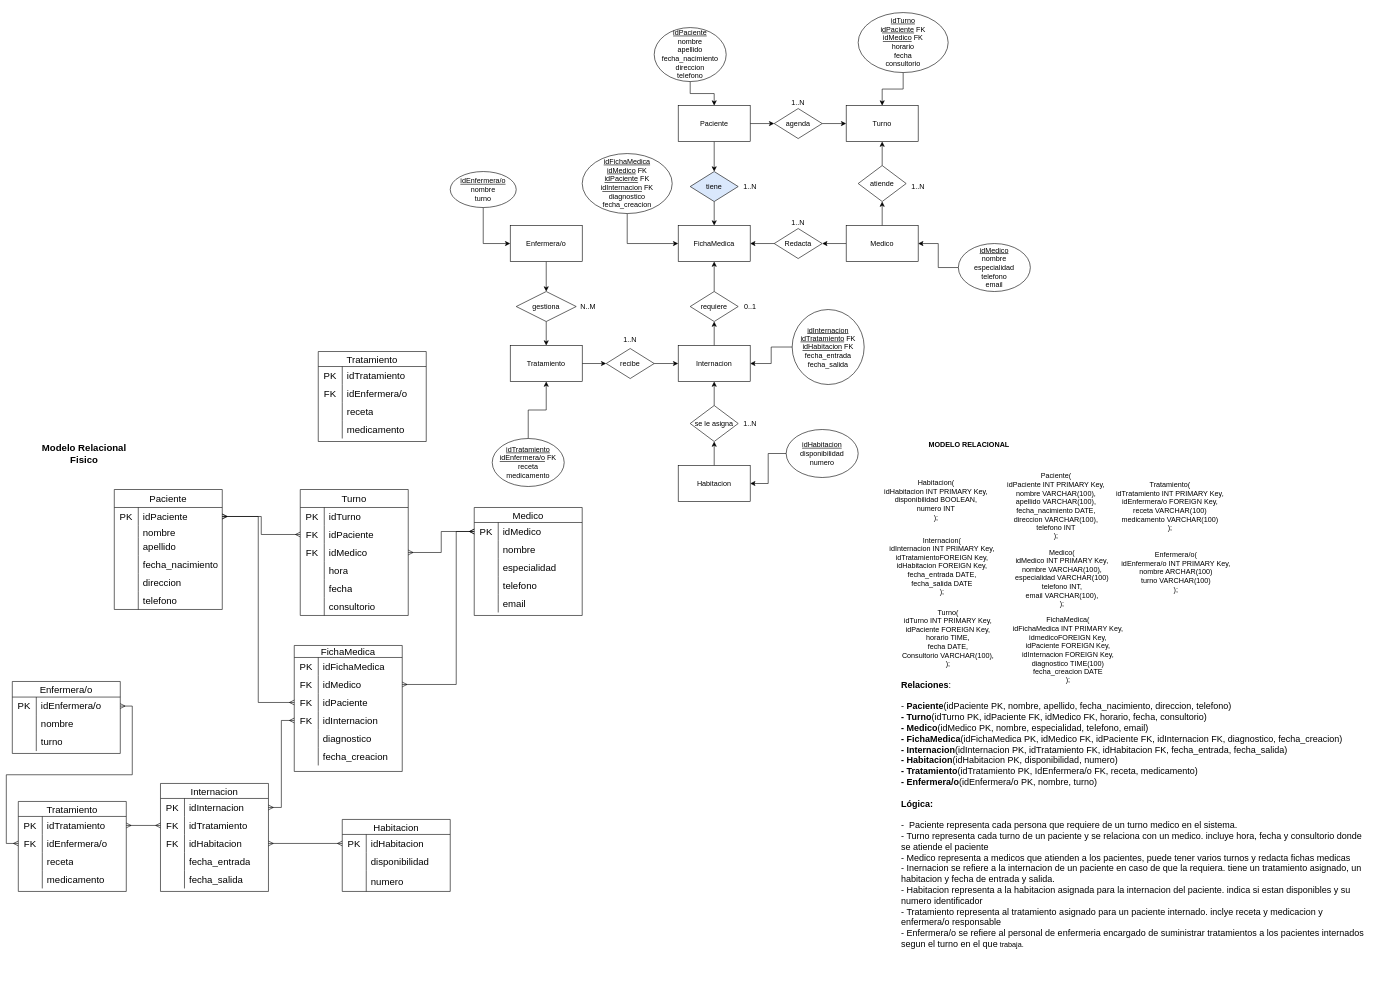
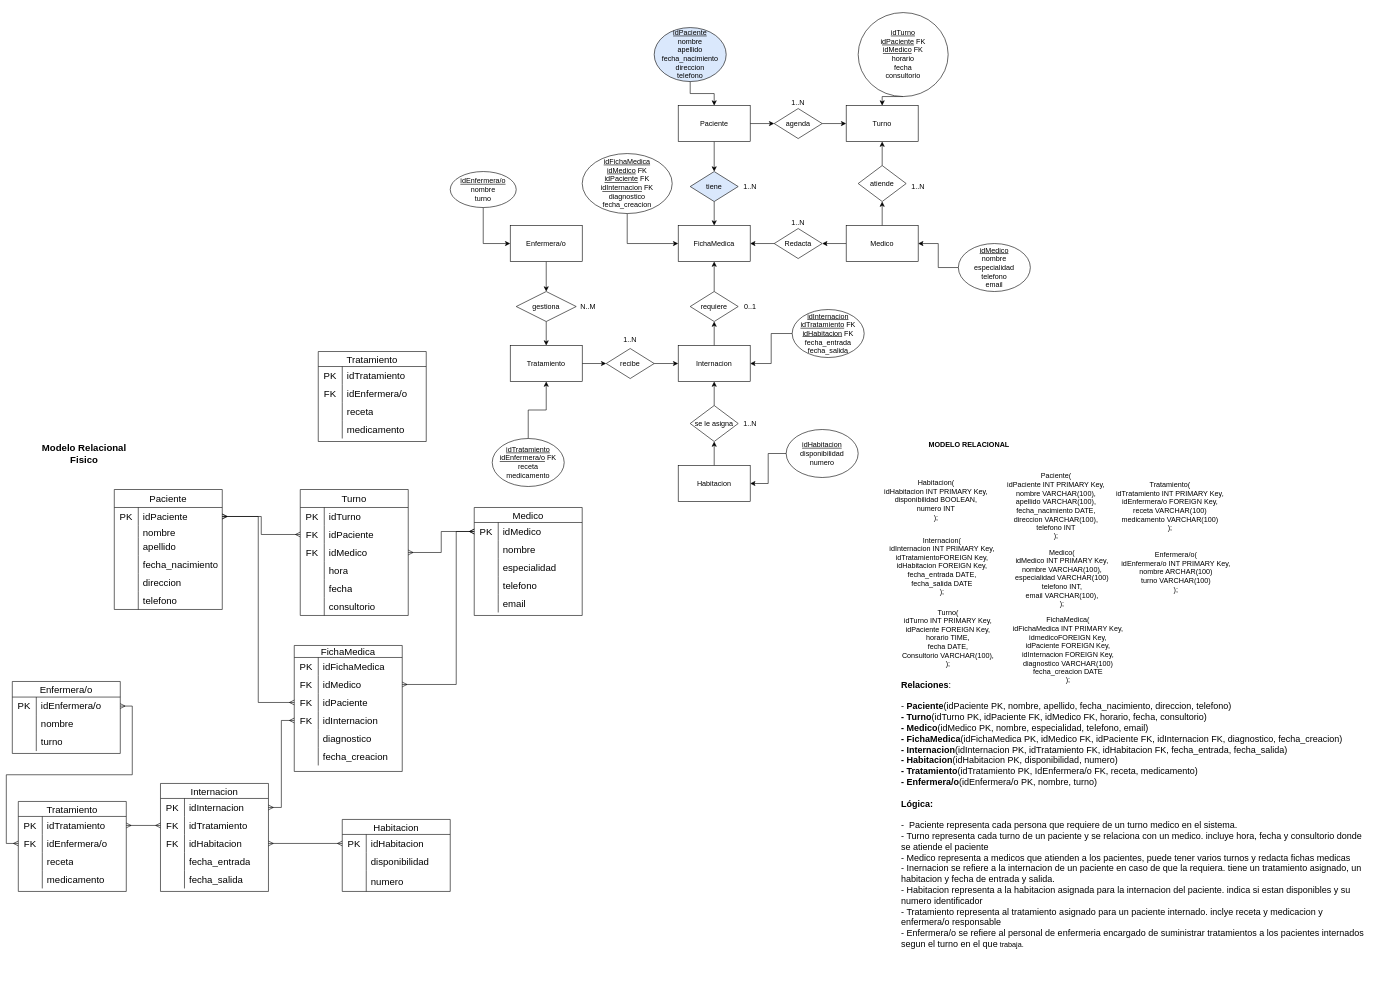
- <mxCell id="47" value="&lt;u&gt;idTurno&lt;/u&gt;&lt;div&gt;i&lt;u&gt;dPaciente&lt;/u&gt; FK&lt;/div&gt;&lt;div&gt;&lt;u&gt;idMedico&lt;/u&gt; FK&lt;/div&gt;&lt;div&gt;horario&lt;/div&gt;&lt;div&gt;fecha&lt;/div&gt;&lt;div&gt;consultorio&lt;/div&gt;" style="ellipse;whiteSpace=wrap;html=1;" parent="1" vertex="1"><mxGeometry x="1430" y="20" width="150" height="100" as="geometry" /></mxCell>
+ <mxCell id="47" value="&lt;u&gt;idTurno&lt;/u&gt;&lt;div&gt;i&lt;u&gt;dPaciente&lt;/u&gt; FK&lt;/div&gt;&lt;div&gt;&lt;u&gt;idMedico&lt;/u&gt; FK&lt;/div&gt;&lt;div&gt;horario&lt;/div&gt;&lt;div&gt;fecha&lt;/div&gt;&lt;div&gt;consultorio&lt;/div&gt;" style="ellipse;whiteSpace=wrap;html=1;" parent="1" vertex="1"><mxGeometry x="1430" y="20" width="150" height="140" as="geometry" /></mxCell>
- <mxCell id="9" value="&lt;u&gt;idPaciente&lt;/u&gt;&lt;div&gt;nombre&lt;/div&gt;&lt;div&gt;apellido&lt;/div&gt;&lt;div&gt;fecha_nacimiento&lt;/div&gt;&lt;div&gt;direccion&lt;/div&gt;&lt;div&gt;telefono&lt;/div&gt;" style="ellipse;whiteSpace=wrap;html=1;" parent="1" vertex="1"><mxGeometry x="1090" y="45" width="120" height="90" as="geometry" /></mxCell>
+ <mxCell id="9" value="&lt;u&gt;idPaciente&lt;/u&gt;&lt;div&gt;nombre&lt;/div&gt;&lt;div&gt;apellido&lt;/div&gt;&lt;div&gt;fecha_nacimiento&lt;/div&gt;&lt;div&gt;direccion&lt;/div&gt;&lt;div&gt;telefono&lt;/div&gt;" style="ellipse;whiteSpace=wrap;html=1;fillColor=#dae8fc;" parent="1" vertex="1"><mxGeometry x="1090" y="45" width="120" height="90" as="geometry" /></mxCell>
- <mxCell id="43" value="&lt;u&gt;idInternacion&lt;/u&gt;&lt;div&gt;&lt;u&gt;idTratamiento&lt;/u&gt;&amp;nbsp;FK&lt;/div&gt;&lt;div&gt;&lt;u&gt;idHabitacion&lt;/u&gt; FK&lt;br&gt;&lt;div&gt;fecha_entrada&lt;/div&gt;&lt;div&gt;fecha_salida&lt;/div&gt;&lt;/div&gt;" style="ellipse;whiteSpace=wrap;html=1;" parent="1" vertex="1"><mxGeometry x="1320" y="515" width="120" height="125" as="geometry" /></mxCell>
+ <mxCell id="43" value="&lt;u&gt;idInternacion&lt;/u&gt;&lt;div&gt;&lt;u&gt;idTratamiento&lt;/u&gt;&amp;nbsp;FK&lt;/div&gt;&lt;div&gt;&lt;u&gt;idHabitacion&lt;/u&gt; FK&lt;br&gt;&lt;div&gt;fecha_entrada&lt;/div&gt;&lt;div&gt;fecha_salida&lt;/div&gt;&lt;/div&gt;" style="ellipse;whiteSpace=wrap;html=1;" parent="1" vertex="1"><mxGeometry x="1320" y="515" width="120" height="80" as="geometry" /></mxCell>
- <mxCell id="205" value="FichaMedica(&lt;div&gt;idFichaMedica INT PRIMARY Key,&lt;/div&gt;&lt;div&gt;idmedicoFOREIGN Key,&lt;/div&gt;&lt;div&gt;idPaciente FOREIGN Key,&lt;/div&gt;&lt;div&gt;idInternacion FOREIGN Key,&lt;/div&gt;&lt;div&gt;&lt;span style=&quot;background-color: transparent; color: light-dark(rgb(0, 0, 0), rgb(255, 255, 255));&quot;&gt;diagnostico TIME(100)&lt;/span&gt;&lt;/div&gt;&lt;div&gt;fecha_creacion DATE&lt;/div&gt;&lt;div&gt;);&lt;/div&gt;&lt;div&gt;&lt;br&gt;&lt;/div&gt;" style="text;html=1;align=center;verticalAlign=middle;whiteSpace=wrap;rounded=0;" vertex="1" parent="1"><mxGeometry x="1670" y="1075" width="220" height="30" as="geometry" /></mxCell>
+ <mxCell id="205" value="FichaMedica(&lt;div&gt;idFichaMedica INT PRIMARY Key,&lt;/div&gt;&lt;div&gt;idmedicoFOREIGN Key,&lt;/div&gt;&lt;div&gt;idPaciente FOREIGN Key,&lt;/div&gt;&lt;div&gt;idInternacion FOREIGN Key,&lt;/div&gt;&lt;div&gt;&lt;span style=&quot;background-color: transparent; color: light-dark(rgb(0, 0, 0), rgb(255, 255, 255));&quot;&gt;diagnostico VARCHAR(100)&lt;/span&gt;&lt;/div&gt;&lt;div&gt;fecha_creacion DATE&lt;/div&gt;&lt;div&gt;);&lt;/div&gt;&lt;div&gt;&lt;br&gt;&lt;/div&gt;" style="text;html=1;align=center;verticalAlign=middle;whiteSpace=wrap;rounded=0;" vertex="1" parent="1"><mxGeometry x="1670" y="1075" width="220" height="30" as="geometry" /></mxCell>
